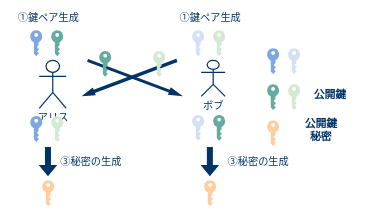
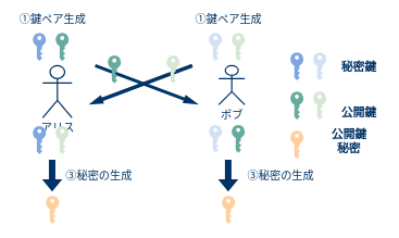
+ <mxCell id="17" value="&lt;font color=&quot;#003366&quot; size=&quot;1&quot;&gt;&lt;b style=&quot;font-size: 18px&quot;&gt;秘密鍵&lt;/b&gt;&lt;/font&gt;" style="text;html=1;strokeColor=none;fillColor=none;align=center;verticalAlign=middle;whiteSpace=wrap;rounded=0;dashed=1;" vertex="1" parent="1"><mxGeometry x="515" y="84.5" width="70" height="34" as="geometry" /></mxCell>
- <mxCell id="16" value="&lt;font color=&quot;#003366&quot; size=&quot;1&quot;&gt;&lt;b style=&quot;font-size: 18px&quot;&gt;公開鍵&lt;/b&gt;&lt;/font&gt;" style="text;html=1;strokeColor=none;fillColor=none;align=center;verticalAlign=middle;whiteSpace=wrap;rounded=0;dashed=1;" vertex="1" parent="1"><mxGeometry x="515" y="140" width="70" height="34" as="geometry" /></mxCell>
+ <mxCell id="16" value="&lt;font color=&quot;#003366&quot; size=&quot;1&quot;&gt;&lt;b style=&quot;font-size: 18px&quot;&gt;公開鍵&lt;/b&gt;&lt;/font&gt;" style="text;html=1;strokeColor=none;fillColor=none;align=center;verticalAlign=middle;whiteSpace=wrap;rounded=0;dashed=1;" vertex="1" parent="1"><mxGeometry x="515" y="155" width="70" height="34" as="geometry" /></mxCell>
